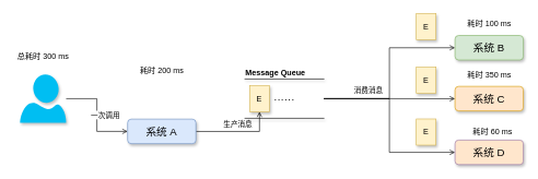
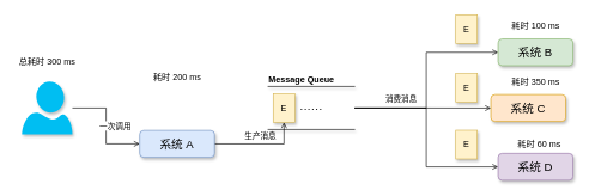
- <mxCell id="12" value="系统 C" style="rounded=1;whiteSpace=wrap;html=1;fontSize=16;shadow=1;glass=0;aspect=fixed;fillColor=#ffe6cc;strokeColor=#d79b00;" vertex="1" parent="1"><mxGeometry x="693" y="131.25" width="104.17" height="37.5" as="geometry" /></mxCell>
+ <mxCell id="12" value="系统 C" style="rounded=1;whiteSpace=wrap;html=1;fontSize=16;shadow=1;glass=0;aspect=fixed;fillColor=#ffe6cc;strokeColor=#d79b00;" vertex="1" parent="1"><mxGeometry x="683" y="131.25" width="104.17" height="37.5" as="geometry" /></mxCell>
- <mxCell id="15" value="系统 D" style="rounded=1;whiteSpace=wrap;html=1;fontSize=16;shadow=1;glass=0;aspect=fixed;fillColor=#ffe6cc;strokeColor=#9673a6;" vertex="1" parent="1"><mxGeometry x="693" y="213.25" width="104.17" height="37.5" as="geometry" /></mxCell>
+ <mxCell id="15" value="系统 D" style="rounded=1;whiteSpace=wrap;html=1;fontSize=16;shadow=1;glass=0;aspect=fixed;fillColor=#e1d5e7;strokeColor=#9673a6;" vertex="1" parent="1"><mxGeometry x="693" y="213.25" width="104.17" height="37.5" as="geometry" /></mxCell>
